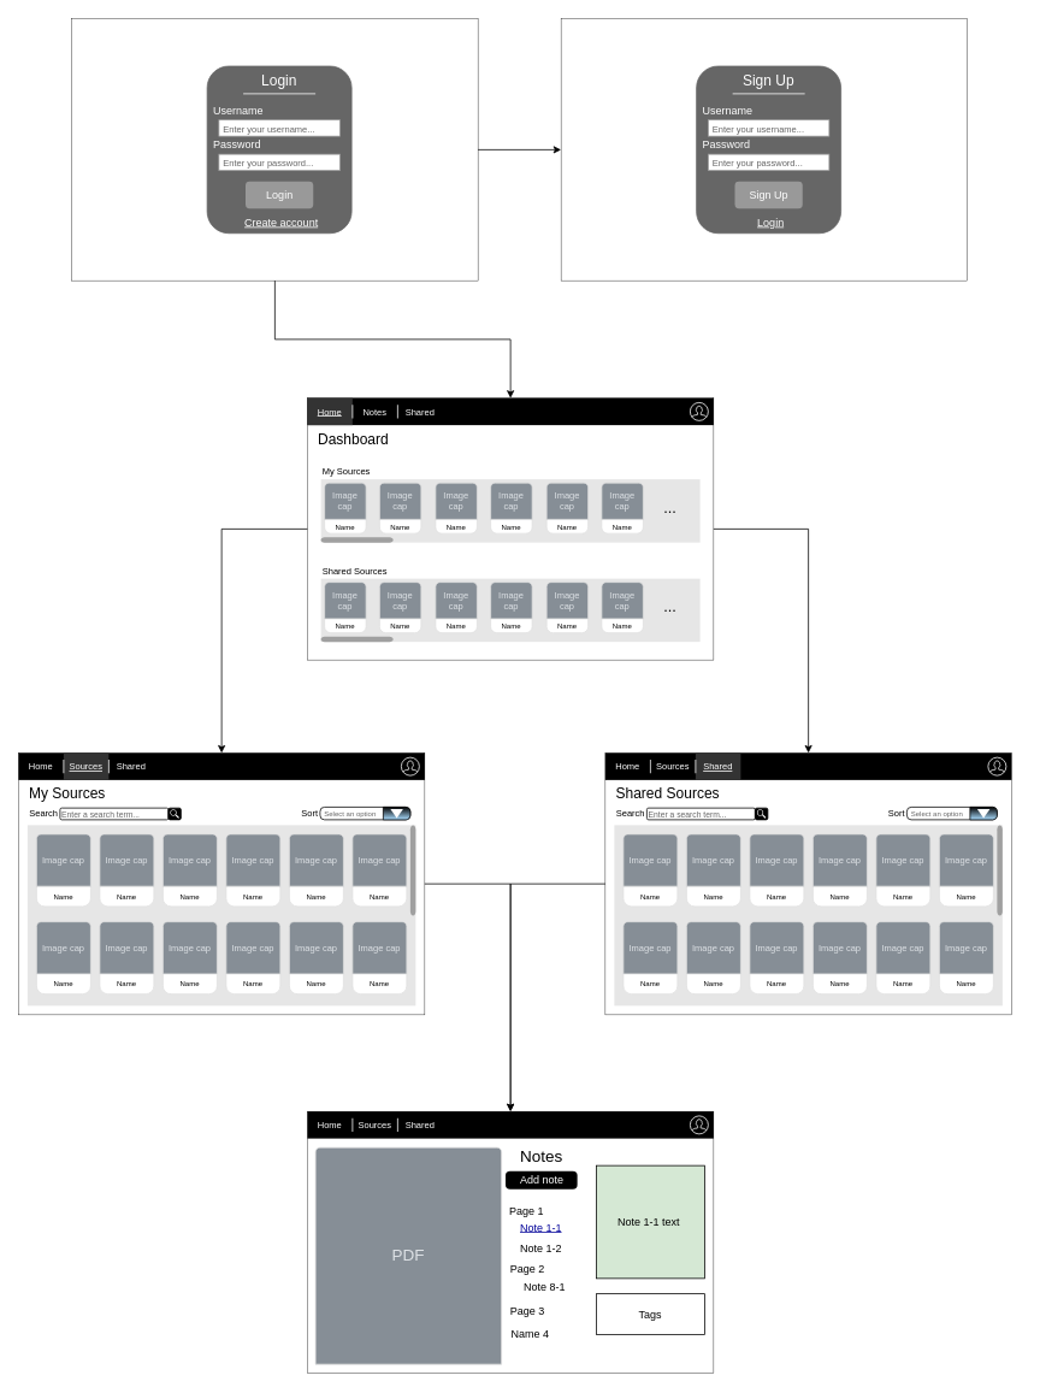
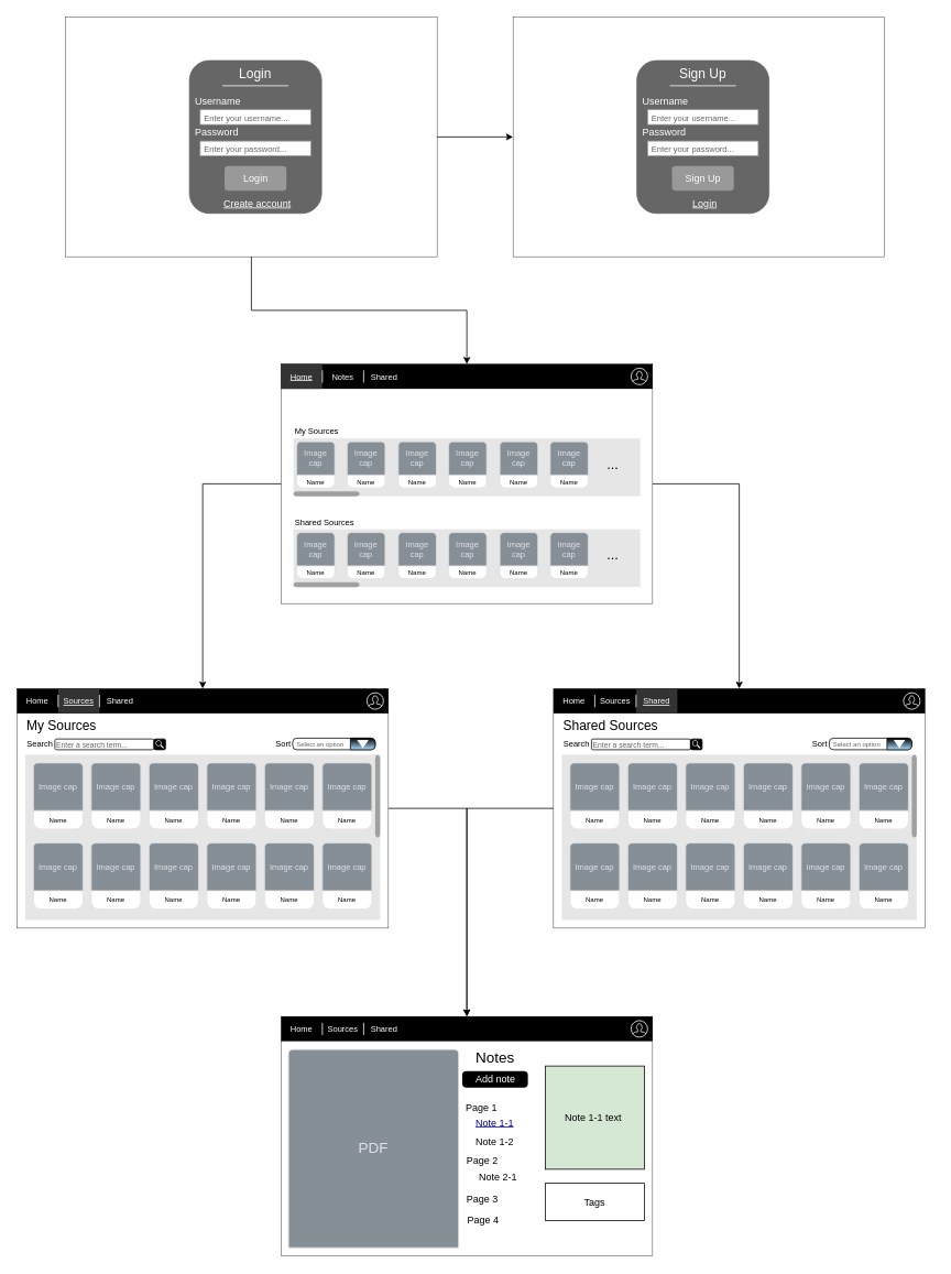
- <mxCell id="56" value="Dashboard" style="text;html=1;strokeColor=none;fillColor=none;align=left;verticalAlign=middle;whiteSpace=wrap;rounded=0;spacingLeft=10;fontSize=16;" parent="1" vertex="1"><mxGeometry x="340" y="470" width="450" height="30" as="geometry" /></mxCell>
- <mxCell id="191" value="Note 8-1" style="html=1;shadow=0;dashed=0;fillColor=none;strokeColor=none;perimeter=none;whiteSpace=wrap;align=left;spacing=15;fontColor=#000000;fontSize=12;" vertex="1" parent="183"><mxGeometry x="9.79" y="140" width="79.21" height="30" as="geometry" /></mxCell>
+ <mxCell id="191" value="Note 2-1" style="html=1;shadow=0;dashed=0;fillColor=none;strokeColor=none;perimeter=none;whiteSpace=wrap;align=left;spacing=15;fontColor=#000000;fontSize=12;" vertex="1" parent="183"><mxGeometry x="9.79" y="140" width="79.21" height="30" as="geometry" /></mxCell>
- <mxCell id="199" value="Name 4" style="html=1;shadow=0;dashed=0;fillColor=none;strokeColor=none;perimeter=none;whiteSpace=wrap;align=left;spacing=15;fontColor=#000000;fontSize=12;" vertex="1" parent="1"><mxGeometry x="550.7" y="1462" width="89.5" height="30" as="geometry" /></mxCell>
+ <mxCell id="199" value="Page 4" style="html=1;shadow=0;dashed=0;fillColor=none;strokeColor=none;perimeter=none;whiteSpace=wrap;align=left;spacing=15;fontColor=#000000;fontSize=12;" vertex="1" parent="1"><mxGeometry x="550.7" y="1462" width="89.5" height="30" as="geometry" /></mxCell>
